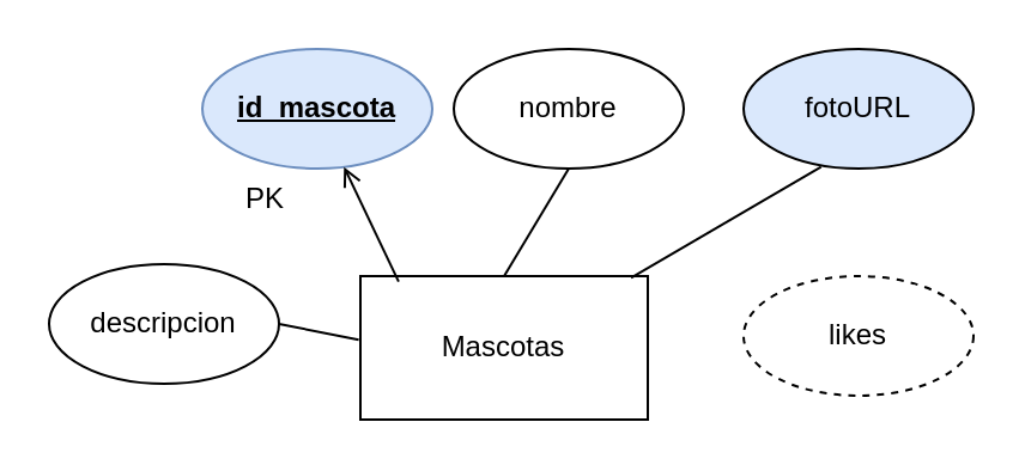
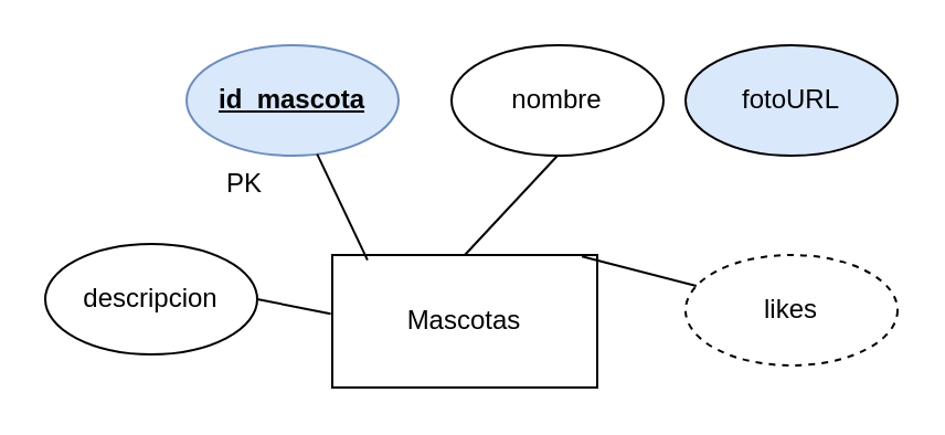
- <mxCell id="4" value="nombre" style="ellipse;whiteSpace=wrap;html=1;" vertex="1" parent="1"><mxGeometry x="189" y="20" width="96" height="50" as="geometry" /></mxCell>
+ <mxCell id="4" value="nombre" style="ellipse;whiteSpace=wrap;html=1;" vertex="1" parent="1"><mxGeometry x="204" y="20" width="96" height="50" as="geometry" /></mxCell>
- <mxCell id="8" value="" style="endArrow=open;html=1;rounded=0;exitX=0.133;exitY=0.039;exitDx=0;exitDy=0;exitPerimeter=0;" edge="1" parent="1" source="2" target="3"><mxGeometry width="50" height="50" relative="1" as="geometry"><mxPoint x="130" y="140" as="sourcePoint" /><mxPoint x="180" y="90" as="targetPoint" /></mxGeometry></mxCell>
+ <mxCell id="8" value="" style="endArrow=none;html=1;rounded=0;exitX=0.133;exitY=0.039;exitDx=0;exitDy=0;exitPerimeter=0;" edge="1" parent="1" source="2" target="3"><mxGeometry width="50" height="50" relative="1" as="geometry"><mxPoint x="130" y="140" as="sourcePoint" /><mxPoint x="180" y="90" as="targetPoint" /></mxGeometry></mxCell>
- <mxCell id="10" value="" style="endArrow=none;html=1;rounded=0;entryX=0.337;entryY=0.987;entryDx=0;entryDy=0;entryPerimeter=0;exitX=0.942;exitY=0.011;exitDx=0;exitDy=0;exitPerimeter=0;" edge="1" parent="1" source="2" target="5"><mxGeometry width="50" height="50" relative="1" as="geometry"><mxPoint x="290" y="130" as="sourcePoint" /><mxPoint x="340" y="80" as="targetPoint" /></mxGeometry></mxCell>
+ <mxCell id="10" value="" style="endArrow=none;html=1;rounded=0;exitX=0.942;exitY=0.011;exitDx=0;exitDy=0;exitPerimeter=0;" edge="1" parent="1" source="2" target="6"><mxGeometry width="50" height="50" relative="1" as="geometry"><mxPoint x="290" y="130" as="sourcePoint" /><mxPoint x="340" y="80" as="targetPoint" /></mxGeometry></mxCell>
